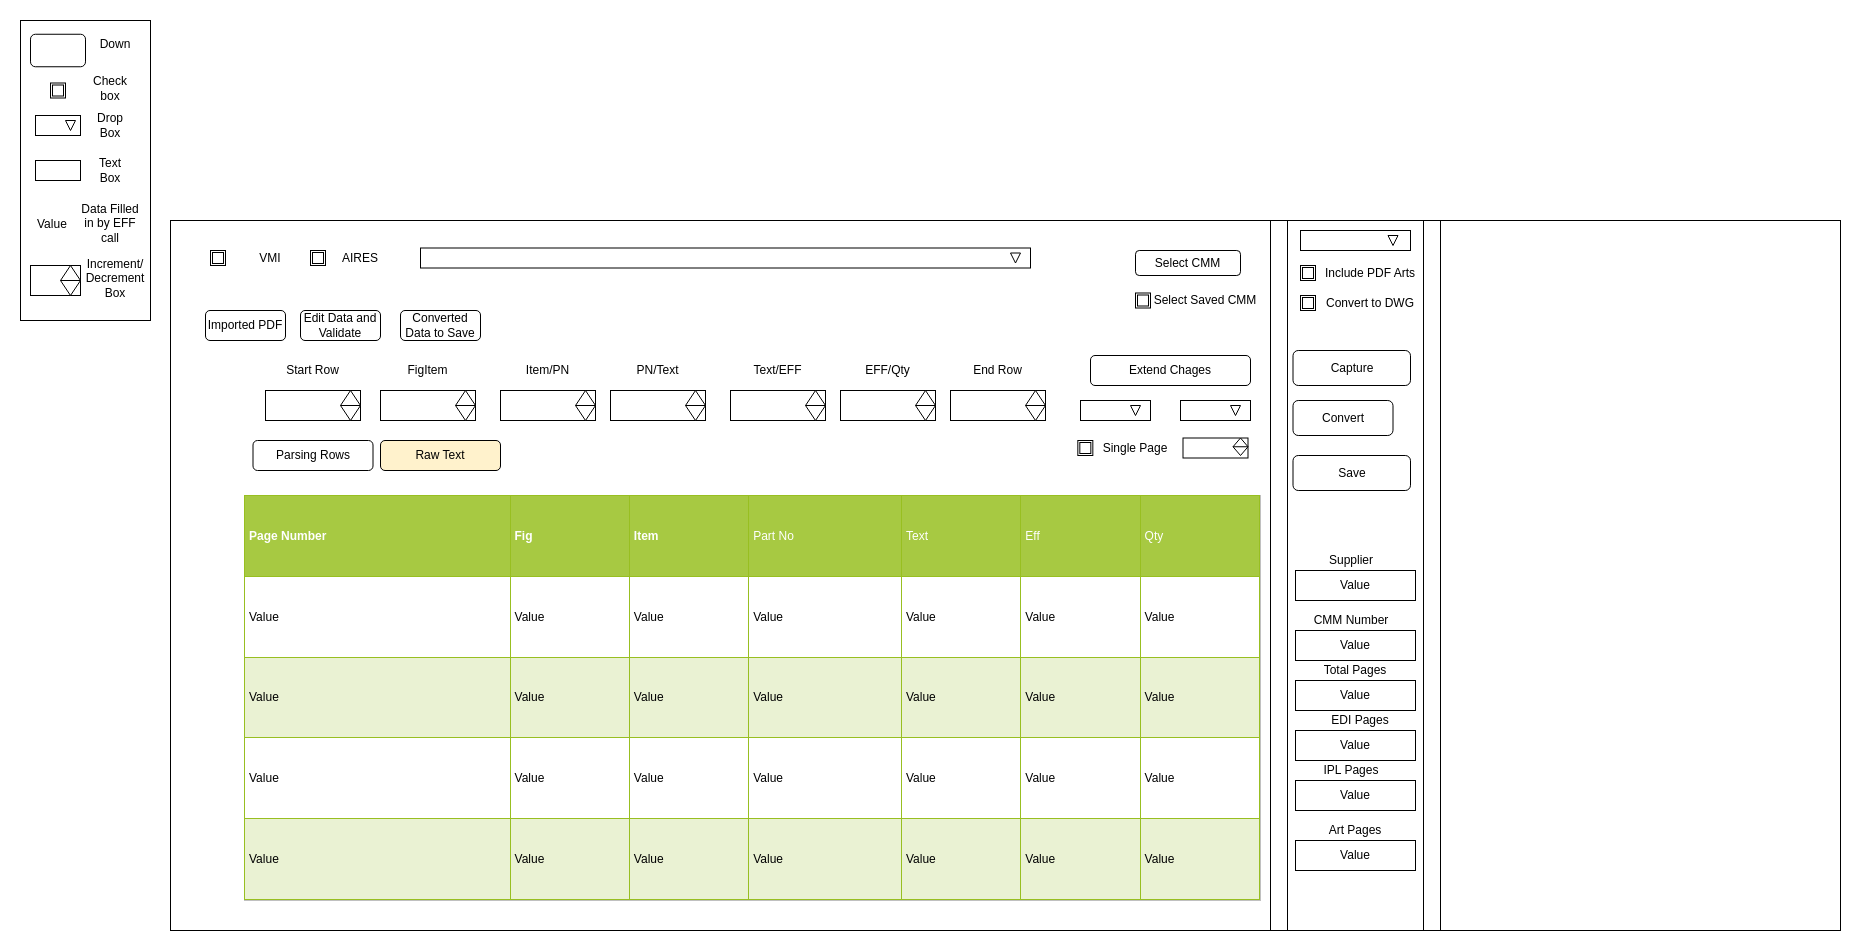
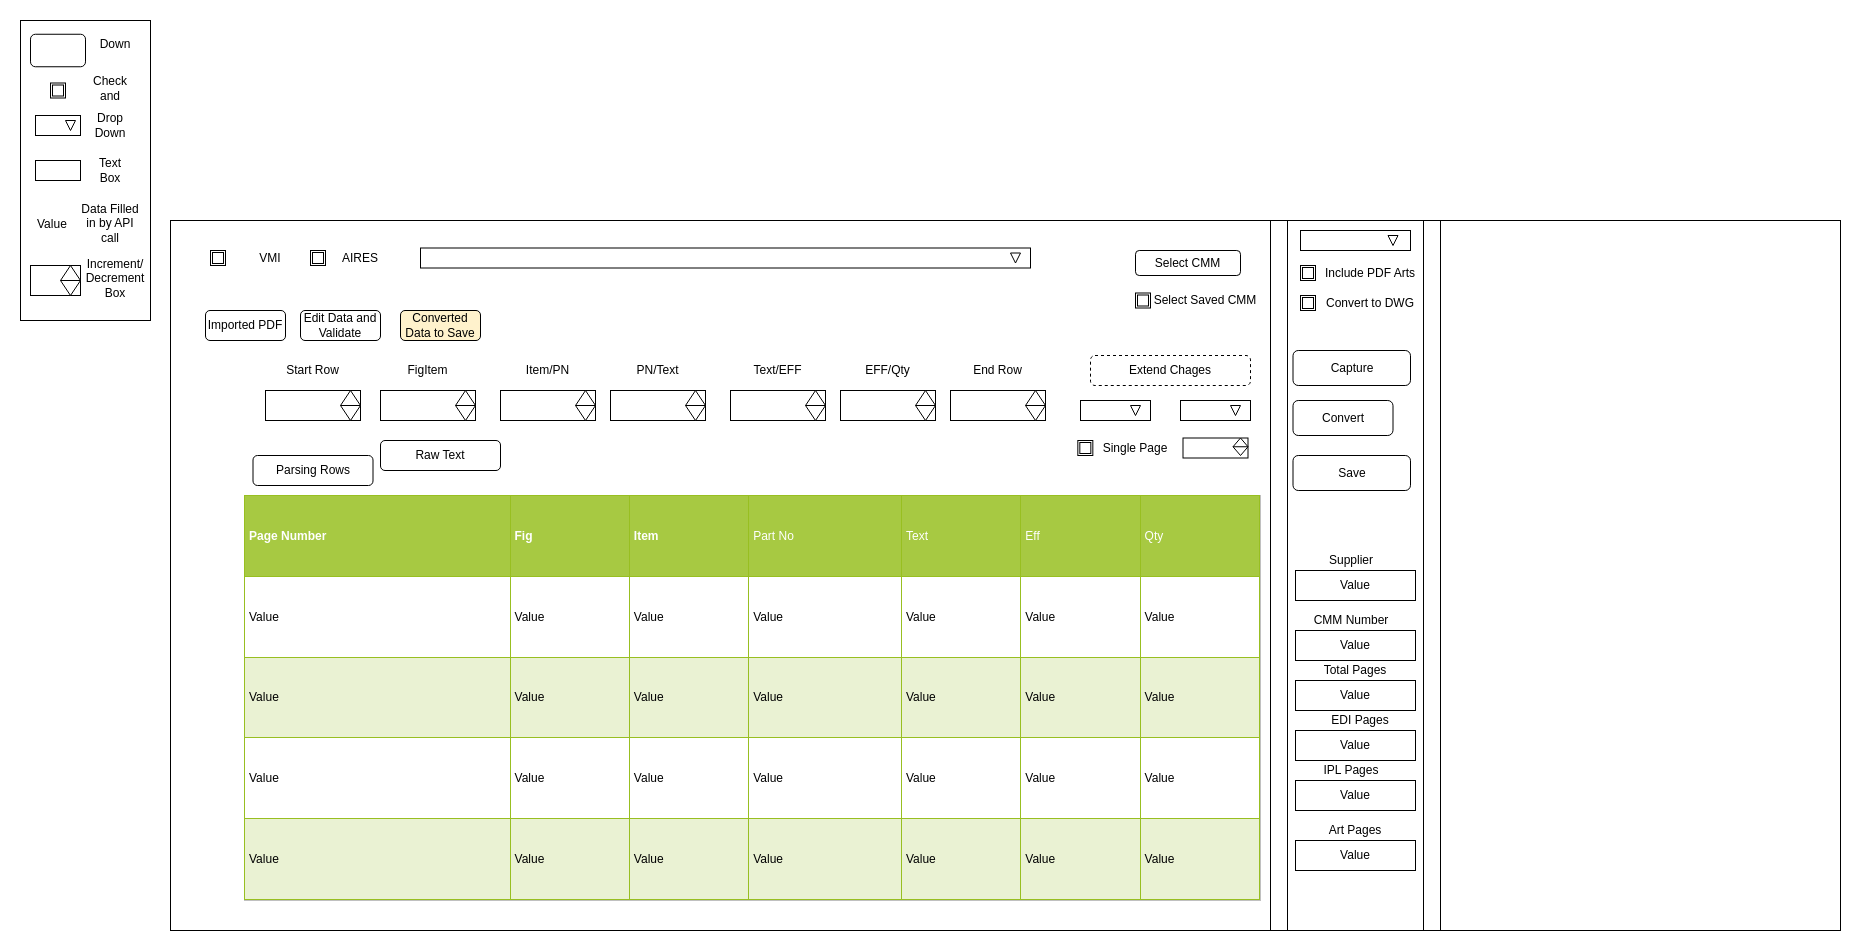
- <mxCell id="6" value="Check box" style="text;html=1;strokeColor=none;fillColor=none;align=center;verticalAlign=middle;whiteSpace=wrap;rounded=0;" vertex="1" parent="1"><mxGeometry x="90" y="77.5" width="40" height="20" as="geometry" /></mxCell>
+ <mxCell id="6" value="Check and" style="text;html=1;strokeColor=none;fillColor=none;align=center;verticalAlign=middle;whiteSpace=wrap;rounded=0;" vertex="1" parent="1"><mxGeometry x="90" y="77.5" width="40" height="20" as="geometry" /></mxCell>
- <mxCell id="7" value="Drop Box" style="text;html=1;strokeColor=none;fillColor=none;align=center;verticalAlign=middle;whiteSpace=wrap;rounded=0;" vertex="1" parent="1"><mxGeometry x="90" y="115" width="40" height="20" as="geometry" /></mxCell>
+ <mxCell id="7" value="Drop Down" style="text;html=1;strokeColor=none;fillColor=none;align=center;verticalAlign=middle;whiteSpace=wrap;rounded=0;" vertex="1" parent="1"><mxGeometry x="90" y="115" width="40" height="20" as="geometry" /></mxCell>
- <mxCell id="11" value="Data Filled in by EFF call" style="text;html=1;strokeColor=none;fillColor=none;align=center;verticalAlign=middle;whiteSpace=wrap;rounded=0;" vertex="1" parent="1"><mxGeometry x="80" y="212.67" width="60" height="20" as="geometry" /></mxCell>
+ <mxCell id="11" value="Data Filled in by API call" style="text;html=1;strokeColor=none;fillColor=none;align=center;verticalAlign=middle;whiteSpace=wrap;rounded=0;" vertex="1" parent="1"><mxGeometry x="80" y="212.67" width="60" height="20" as="geometry" /></mxCell>
- <mxCell id="23" value="Converted Data to Save" style="rounded=1;whiteSpace=wrap;html=1;" vertex="1" parent="1"><mxGeometry x="400" y="310" width="80" height="30" as="geometry" /></mxCell>
+ <mxCell id="23" value="Converted Data to Save" style="rounded=1;whiteSpace=wrap;html=1;fillColor=#fff2cc;" vertex="1" parent="1"><mxGeometry x="400" y="310" width="80" height="30" as="geometry" /></mxCell>
- <mxCell id="56" value="Extend Chages" style="rounded=1;whiteSpace=wrap;html=1;" vertex="1" parent="1"><mxGeometry x="1090" y="355" width="160" height="30" as="geometry" /></mxCell>
+ <mxCell id="56" value="Extend Chages" style="rounded=1;whiteSpace=wrap;html=1;dashed=1;" vertex="1" parent="1"><mxGeometry x="1090" y="355" width="160" height="30" as="geometry" /></mxCell>
- <mxCell id="83" value="Parsing Rows" style="rounded=1;whiteSpace=wrap;html=1;" vertex="1" parent="1"><mxGeometry x="252.5" y="440" width="120" height="30" as="geometry" /></mxCell>
+ <mxCell id="83" value="Parsing Rows" style="rounded=1;whiteSpace=wrap;html=1;" vertex="1" parent="1"><mxGeometry x="252.5" y="455" width="120" height="30" as="geometry" /></mxCell>
- <mxCell id="84" value="Raw Text" style="rounded=1;whiteSpace=wrap;html=1;fillColor=#fff2cc;" vertex="1" parent="1"><mxGeometry x="380" y="440" width="120" height="30" as="geometry" /></mxCell>
+ <mxCell id="84" value="Raw Text" style="rounded=1;whiteSpace=wrap;html=1;" vertex="1" parent="1"><mxGeometry x="380" y="440" width="120" height="30" as="geometry" /></mxCell>
